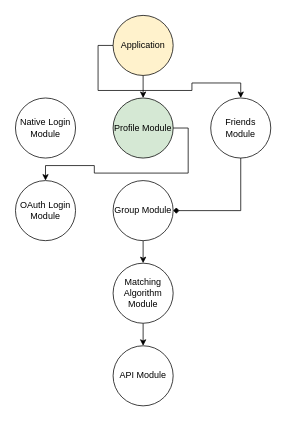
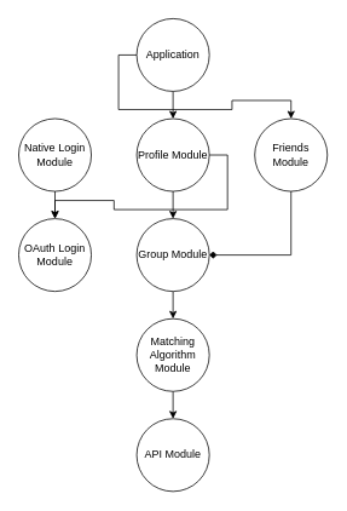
- <mxCell id="4" value="Application" style="ellipse;whiteSpace=wrap;html=1;aspect=fixed;fillColor=#fff2cc;" parent="1" vertex="1"><mxGeometry x="150" y="20" width="80" height="80" as="geometry" /></mxCell>
+ <mxCell id="4" value="Application" style="ellipse;whiteSpace=wrap;html=1;aspect=fixed;" parent="1" vertex="1"><mxGeometry x="150" y="20" width="80" height="80" as="geometry" /></mxCell>
- <mxCell id="10" value="Profile Module" style="ellipse;whiteSpace=wrap;html=1;aspect=fixed;fillColor=#d5e8d4;" parent="1" vertex="1"><mxGeometry x="150" y="130" width="80" height="80" as="geometry" /></mxCell>
+ <mxCell id="10" value="Profile Module" style="ellipse;whiteSpace=wrap;html=1;aspect=fixed;" parent="1" vertex="1"><mxGeometry x="150" y="130" width="80" height="80" as="geometry" /></mxCell>
+ <mxCell id="5" style="edgeStyle=orthogonalEdgeStyle;rounded=0;orthogonalLoop=1;jettySize=auto;html=1;exitX=0.5;exitY=1;exitDx=0;exitDy=0;entryX=0.5;entryY=0;entryDx=0;entryDy=0;" parent="1" source="6" target="7" edge="1"><mxGeometry relative="1" as="geometry" /></mxCell>
+ <mxCell id="9" style="edgeStyle=orthogonalEdgeStyle;rounded=0;orthogonalLoop=1;jettySize=auto;html=1;exitX=0.5;exitY=1;exitDx=0;exitDy=0;entryX=0.5;entryY=0;entryDx=0;entryDy=0;" parent="1" source="10" target="14" edge="1"><mxGeometry relative="1" as="geometry" /></mxCell>
